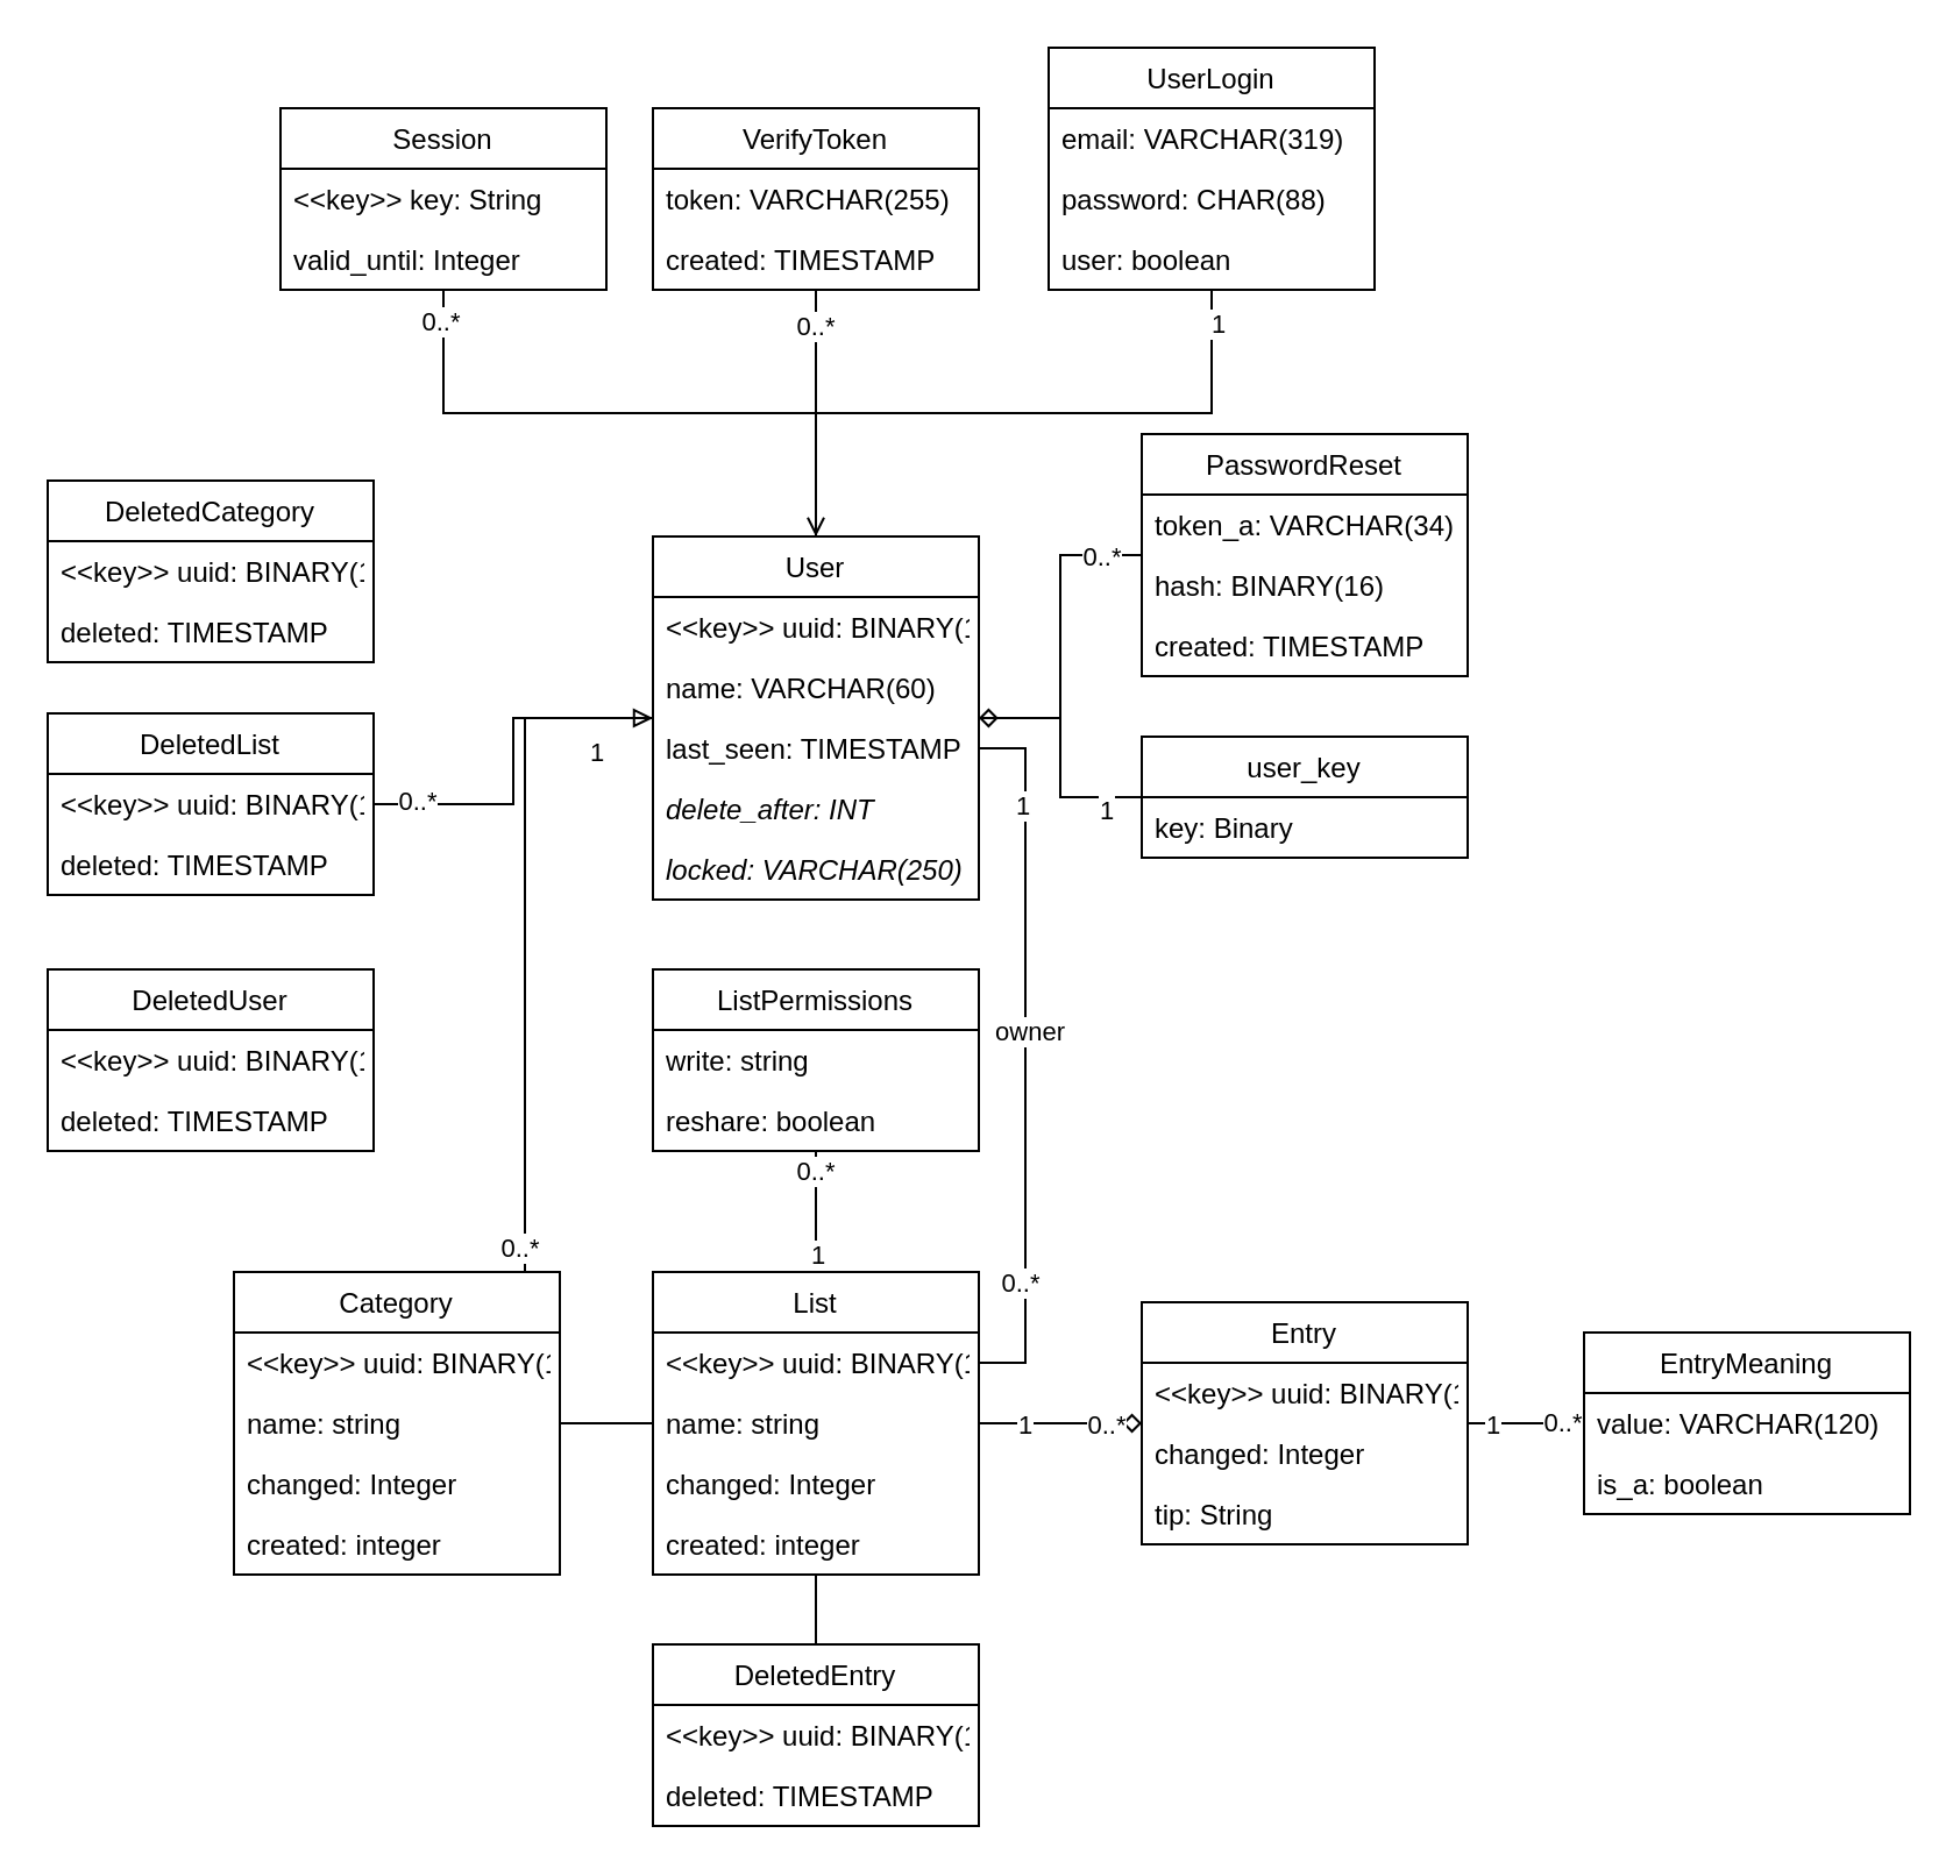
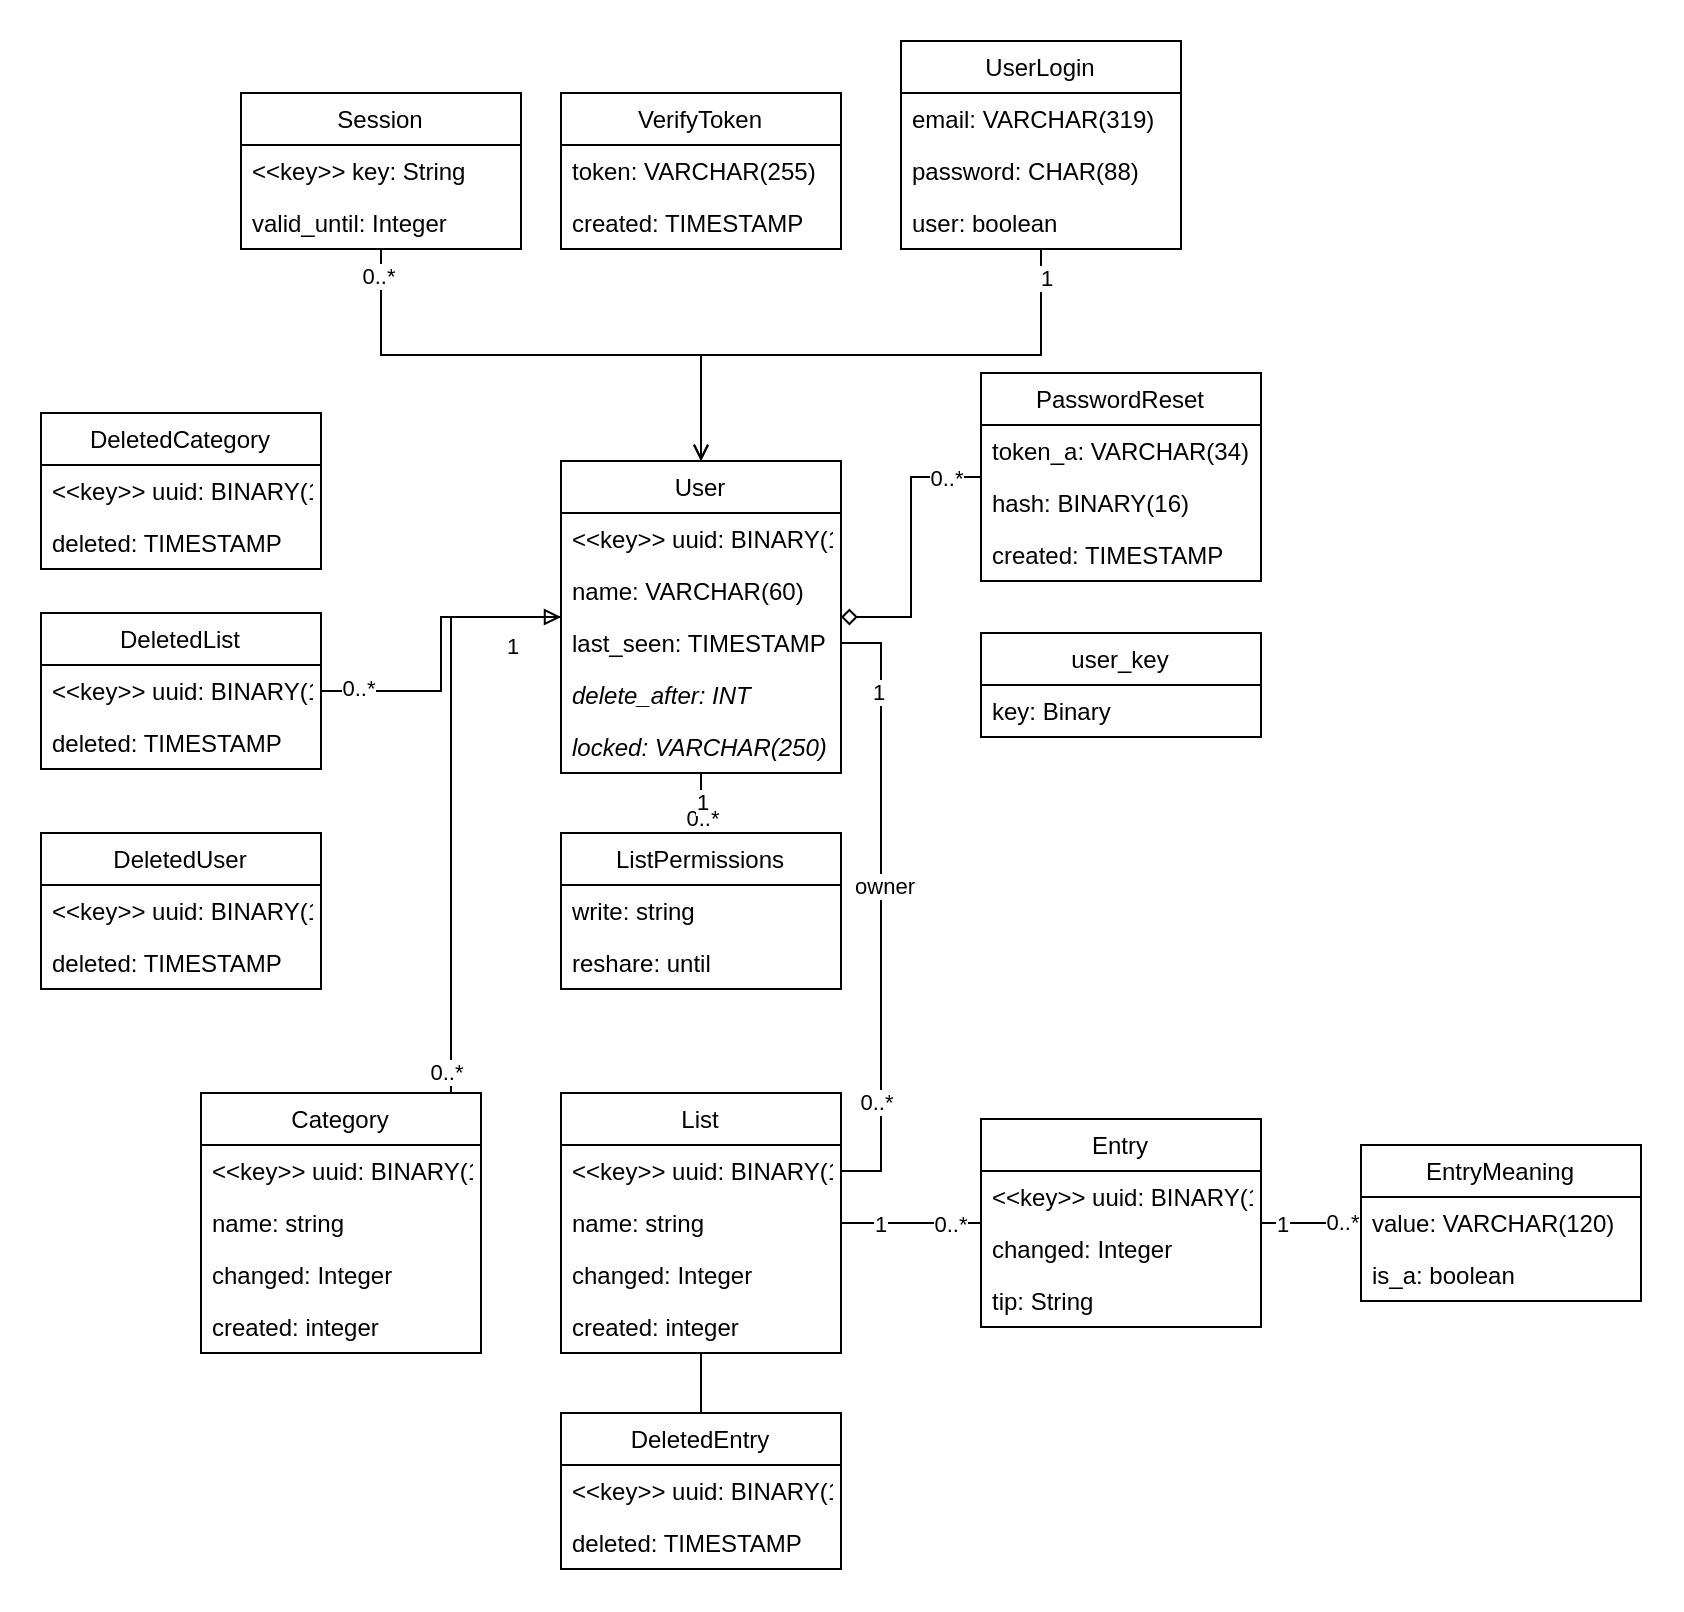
- <mxCell id="78" style="edgeStyle=elbowEdgeStyle;rounded=0;orthogonalLoop=1;jettySize=auto;elbow=vertical;html=1;endArrow=none;endFill=0;" parent="1" source="80" target="2" edge="1"><mxGeometry relative="1" as="geometry" /></mxCell>
- <mxCell id="79" value="0..*" style="edgeLabel;html=1;align=center;verticalAlign=middle;resizable=0;points=[];" parent="78" vertex="1" connectable="0"><mxGeometry x="-0.717" y="-1" relative="1" as="geometry"><mxPoint as="offset" /></mxGeometry></mxCell>
- <mxCell id="55" style="edgeStyle=elbowEdgeStyle;rounded=0;orthogonalLoop=1;jettySize=auto;html=1;endArrow=none;endFill=0;elbow=vertical;" parent="1" source="57" target="2" edge="1"><mxGeometry relative="1" as="geometry" /></mxCell>
+ <mxCell id="55" style="edgeStyle=elbowEdgeStyle;rounded=0;orthogonalLoop=1;jettySize=auto;html=1;endArrow=open;endFill=0;elbow=vertical;" parent="1" source="57" target="2" edge="1"><mxGeometry relative="1" as="geometry" /></mxCell>
- <mxCell id="8" style="edgeStyle=orthogonalEdgeStyle;rounded=0;orthogonalLoop=1;jettySize=auto;html=1;endArrow=none;endFill=0;" parent="1" source="10" target="2" edge="1"><mxGeometry relative="1" as="geometry" /></mxCell>
- <mxCell id="9" value="1" style="edgeLabel;html=1;align=center;verticalAlign=middle;resizable=0;points=[];" parent="8" vertex="1" connectable="0"><mxGeometry x="-0.14" relative="1" as="geometry"><mxPoint x="19" y="15" as="offset" /></mxGeometry></mxCell>
+ <mxCell id="63" style="edgeStyle=orthogonalEdgeStyle;rounded=0;orthogonalLoop=1;jettySize=auto;html=1;endArrow=none;endFill=0;" parent="1" source="69" target="2" edge="1"><mxGeometry relative="1" as="geometry" /></mxCell>
+ <mxCell id="64" value="0..*" style="edgeLabel;html=1;align=center;verticalAlign=middle;resizable=0;points=[];" parent="63" vertex="1" connectable="0"><mxGeometry x="-0.251" relative="1" as="geometry"><mxPoint y="11" as="offset" /></mxGeometry></mxCell>
+ <mxCell id="65" value="1" style="edgeLabel;html=1;align=center;verticalAlign=middle;resizable=0;points=[];" parent="63" vertex="1" connectable="0"><mxGeometry x="0.456" relative="1" as="geometry"><mxPoint as="offset" /></mxGeometry></mxCell>
- <mxCell id="71" value="reshare: boolean" style="text;strokeColor=none;fillColor=none;align=left;verticalAlign=top;spacingLeft=4;spacingRight=4;overflow=hidden;rotatable=0;points=[[0,0.5],[1,0.5]];portConstraint=eastwest;" parent="69" vertex="1"><mxGeometry y="52" width="140" height="26" as="geometry" /></mxCell>
+ <mxCell id="71" value="reshare: until" style="text;strokeColor=none;fillColor=none;align=left;verticalAlign=top;spacingLeft=4;spacingRight=4;overflow=hidden;rotatable=0;points=[[0,0.5],[1,0.5]];portConstraint=eastwest;" parent="69" vertex="1"><mxGeometry y="52" width="140" height="26" as="geometry" /></mxCell>
- <mxCell id="66" style="edgeStyle=orthogonalEdgeStyle;rounded=0;orthogonalLoop=1;jettySize=auto;html=1;endArrow=none;endFill=0;" parent="1" source="69" target="19" edge="1"><mxGeometry relative="1" as="geometry" /></mxCell>
- <mxCell id="67" value="1" style="edgeLabel;html=1;align=center;verticalAlign=middle;resizable=0;points=[];" parent="66" vertex="1" connectable="0"><mxGeometry x="0.677" relative="1" as="geometry"><mxPoint as="offset" /></mxGeometry></mxCell>
- <mxCell id="68" value="0..*" style="edgeLabel;html=1;align=center;verticalAlign=middle;resizable=0;points=[];" parent="66" vertex="1" connectable="0"><mxGeometry x="-0.706" y="-1" relative="1" as="geometry"><mxPoint as="offset" /></mxGeometry></mxCell>
- <mxCell id="46" style="edgeStyle=orthogonalEdgeStyle;rounded=0;orthogonalLoop=1;jettySize=auto;html=1;endArrow=none;endFill=0;" parent="1" source="50" target="19" edge="1"><mxGeometry relative="1" as="geometry" /></mxCell>
- <mxCell id="12" style="edgeStyle=orthogonalEdgeStyle;rounded=0;orthogonalLoop=1;jettySize=auto;html=1;endArrow=diamond;endFill=0;" parent="1" source="19" target="32" edge="1"><mxGeometry relative="1" as="geometry"><Array as="points"><mxPoint x="430" y="611" /><mxPoint x="430" y="611" /></Array></mxGeometry></mxCell>
+ <mxCell id="12" style="edgeStyle=orthogonalEdgeStyle;rounded=0;orthogonalLoop=1;jettySize=auto;html=1;endArrow=none;endFill=0;" parent="1" source="19" target="32" edge="1"><mxGeometry relative="1" as="geometry"><Array as="points"><mxPoint x="430" y="611" /><mxPoint x="430" y="611" /></Array></mxGeometry></mxCell>
